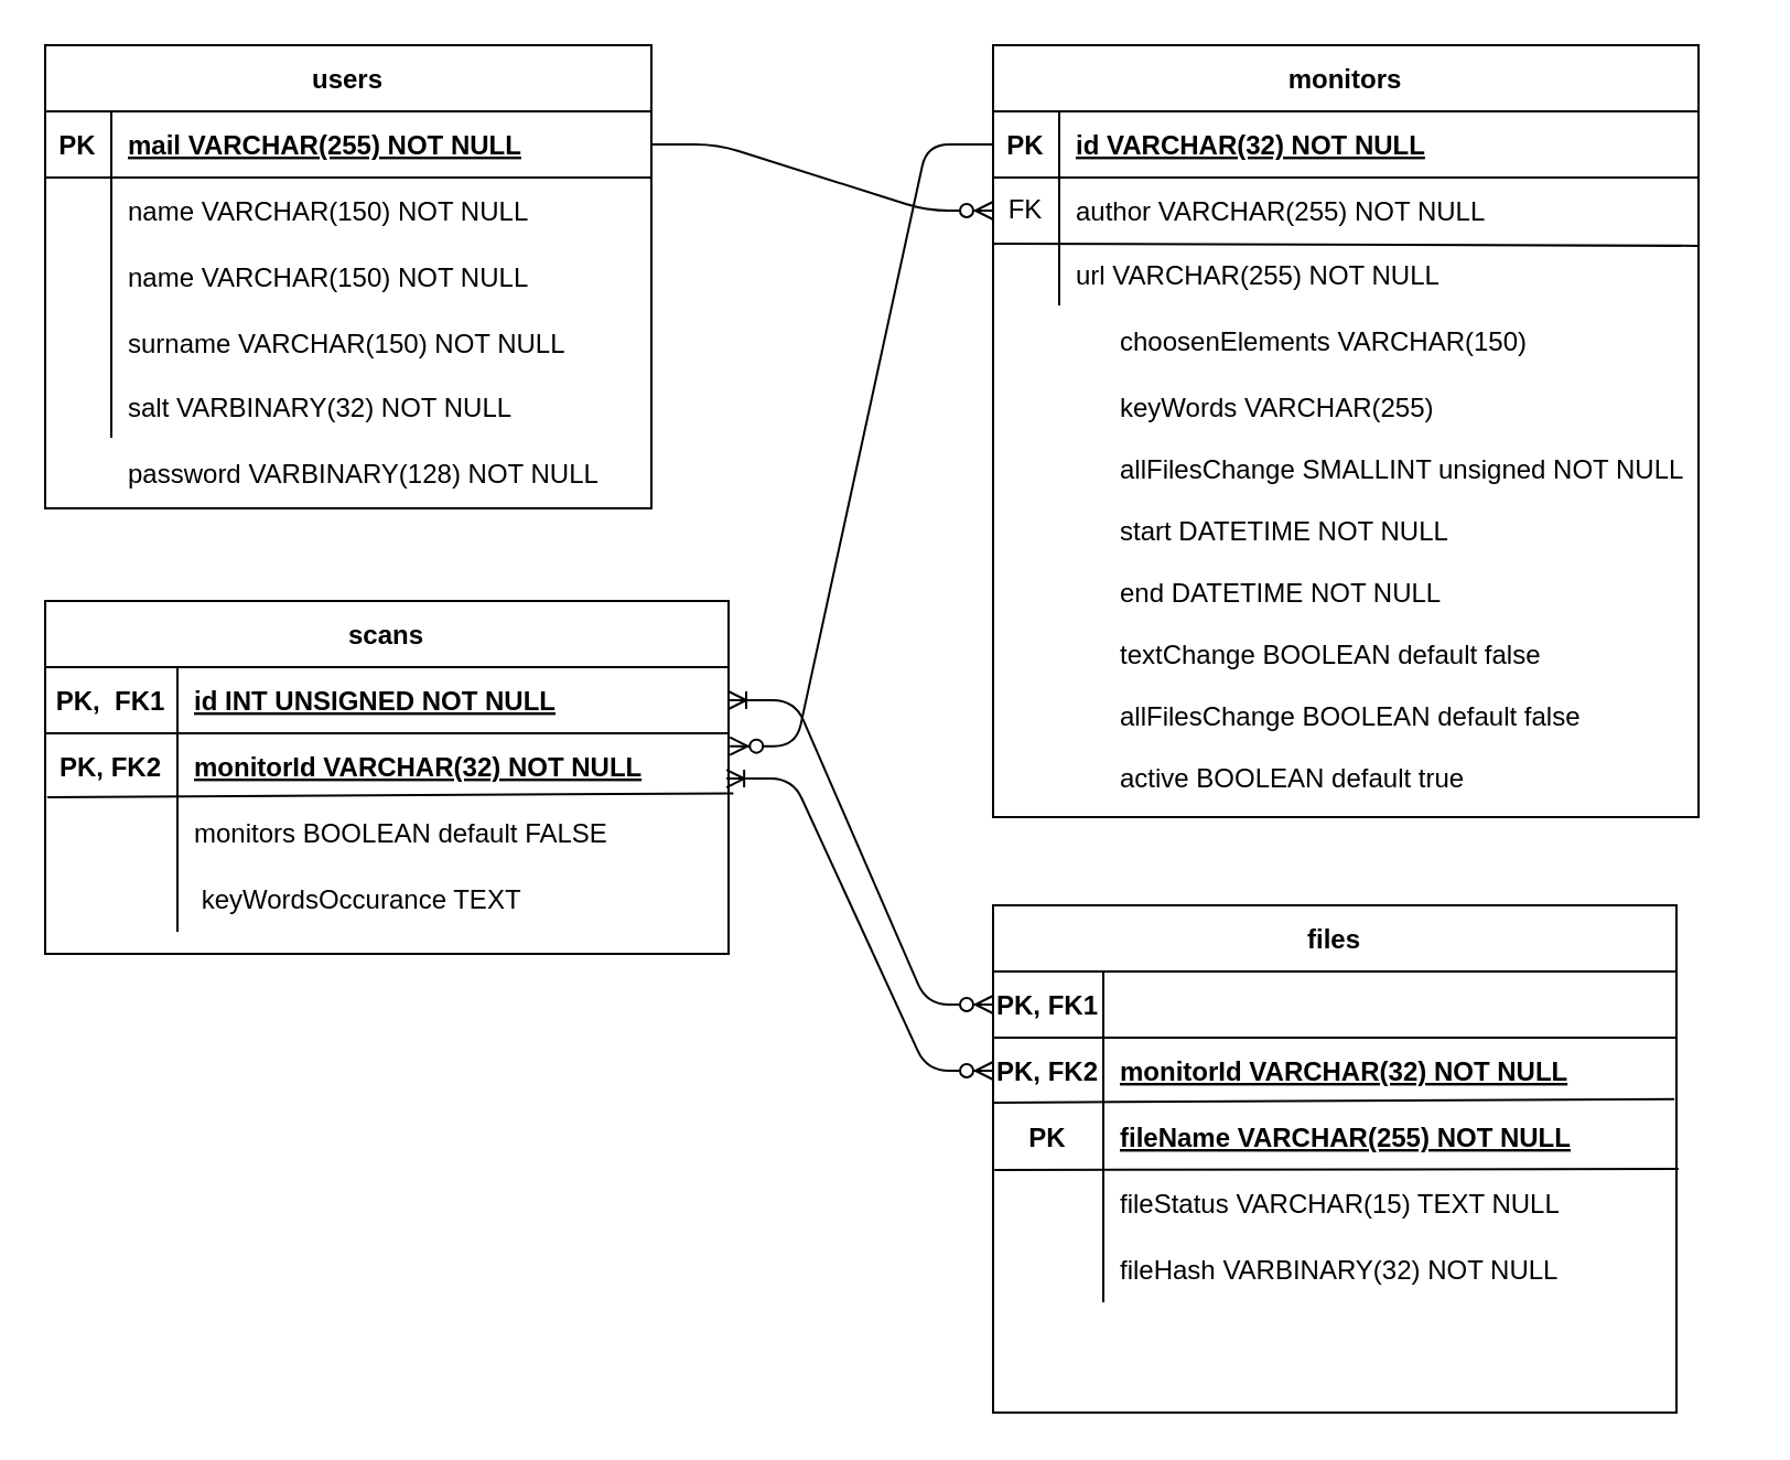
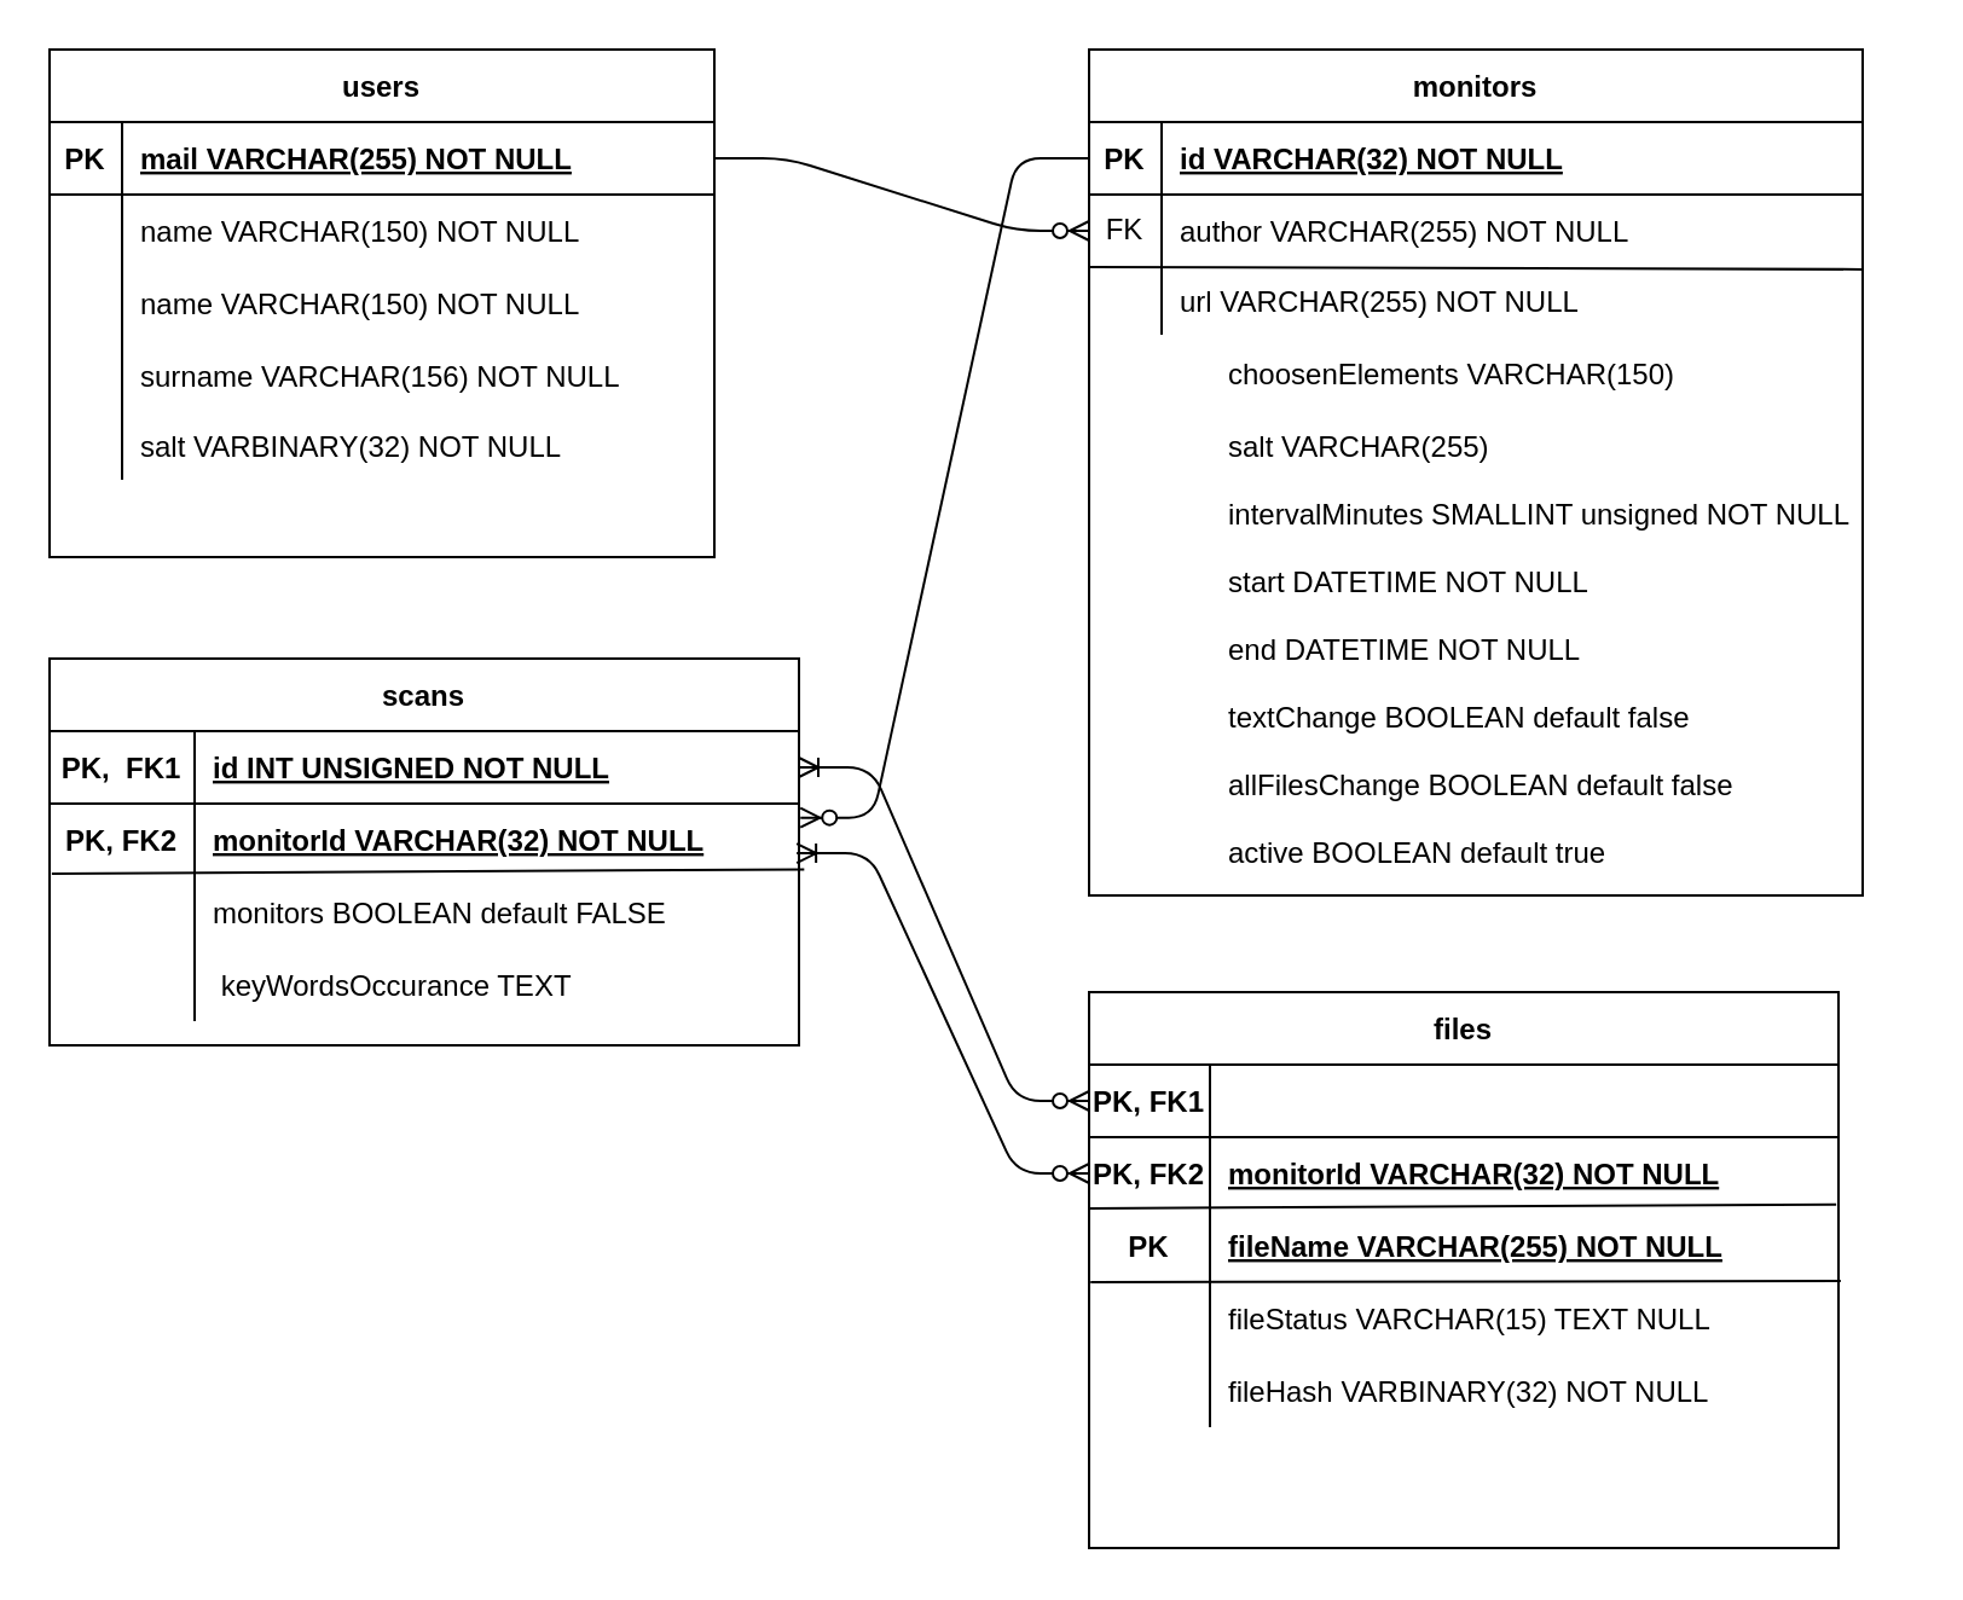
- <mxCell id="45" value="surname VARCHAR(150) NOT NULL" style="shape=partialRectangle;connectable=0;fillColor=none;top=0;left=0;bottom=0;right=0;align=left;spacingLeft=6;overflow=hidden;" vertex="1" parent="43"><mxGeometry x="30" width="245" height="30" as="geometry" /></mxCell>
+ <mxCell id="45" value="surname VARCHAR(156) NOT NULL" style="shape=partialRectangle;connectable=0;fillColor=none;top=0;left=0;bottom=0;right=0;align=left;spacingLeft=6;overflow=hidden;" vertex="1" parent="43"><mxGeometry x="30" width="245" height="30" as="geometry" /></mxCell>
- <mxCell id="61" value="keyWords VARCHAR(255)" style="shape=partialRectangle;connectable=0;fillColor=none;top=0;left=0;bottom=0;right=0;align=left;spacingLeft=6;overflow=hidden;" vertex="1" parent="1"><mxGeometry x="500" y="170" width="245" height="28" as="geometry" /></mxCell>
+ <mxCell id="61" value="salt VARCHAR(255)" style="shape=partialRectangle;connectable=0;fillColor=none;top=0;left=0;bottom=0;right=0;align=left;spacingLeft=6;overflow=hidden;" vertex="1" parent="1"><mxGeometry x="500" y="170" width="245" height="28" as="geometry" /></mxCell>
- <mxCell id="62" value="allFilesChange SMALLINT unsigned NOT NULL" style="shape=partialRectangle;connectable=0;fillColor=none;top=0;left=0;bottom=0;right=0;align=left;spacingLeft=6;overflow=hidden;" vertex="1" parent="1"><mxGeometry x="500" y="198" width="290" height="28" as="geometry" /></mxCell>
+ <mxCell id="62" value="intervalMinutes SMALLINT unsigned NOT NULL" style="shape=partialRectangle;connectable=0;fillColor=none;top=0;left=0;bottom=0;right=0;align=left;spacingLeft=6;overflow=hidden;" vertex="1" parent="1"><mxGeometry x="500" y="198" width="290" height="28" as="geometry" /></mxCell>
- <mxCell id="49" value="password VARBINARY(128) NOT NULL" style="shape=partialRectangle;connectable=0;fillColor=none;top=0;left=0;bottom=0;right=0;align=left;spacingLeft=6;overflow=hidden;" vertex="1" parent="1"><mxGeometry x="50" y="200" width="245" height="28" as="geometry" /></mxCell>
